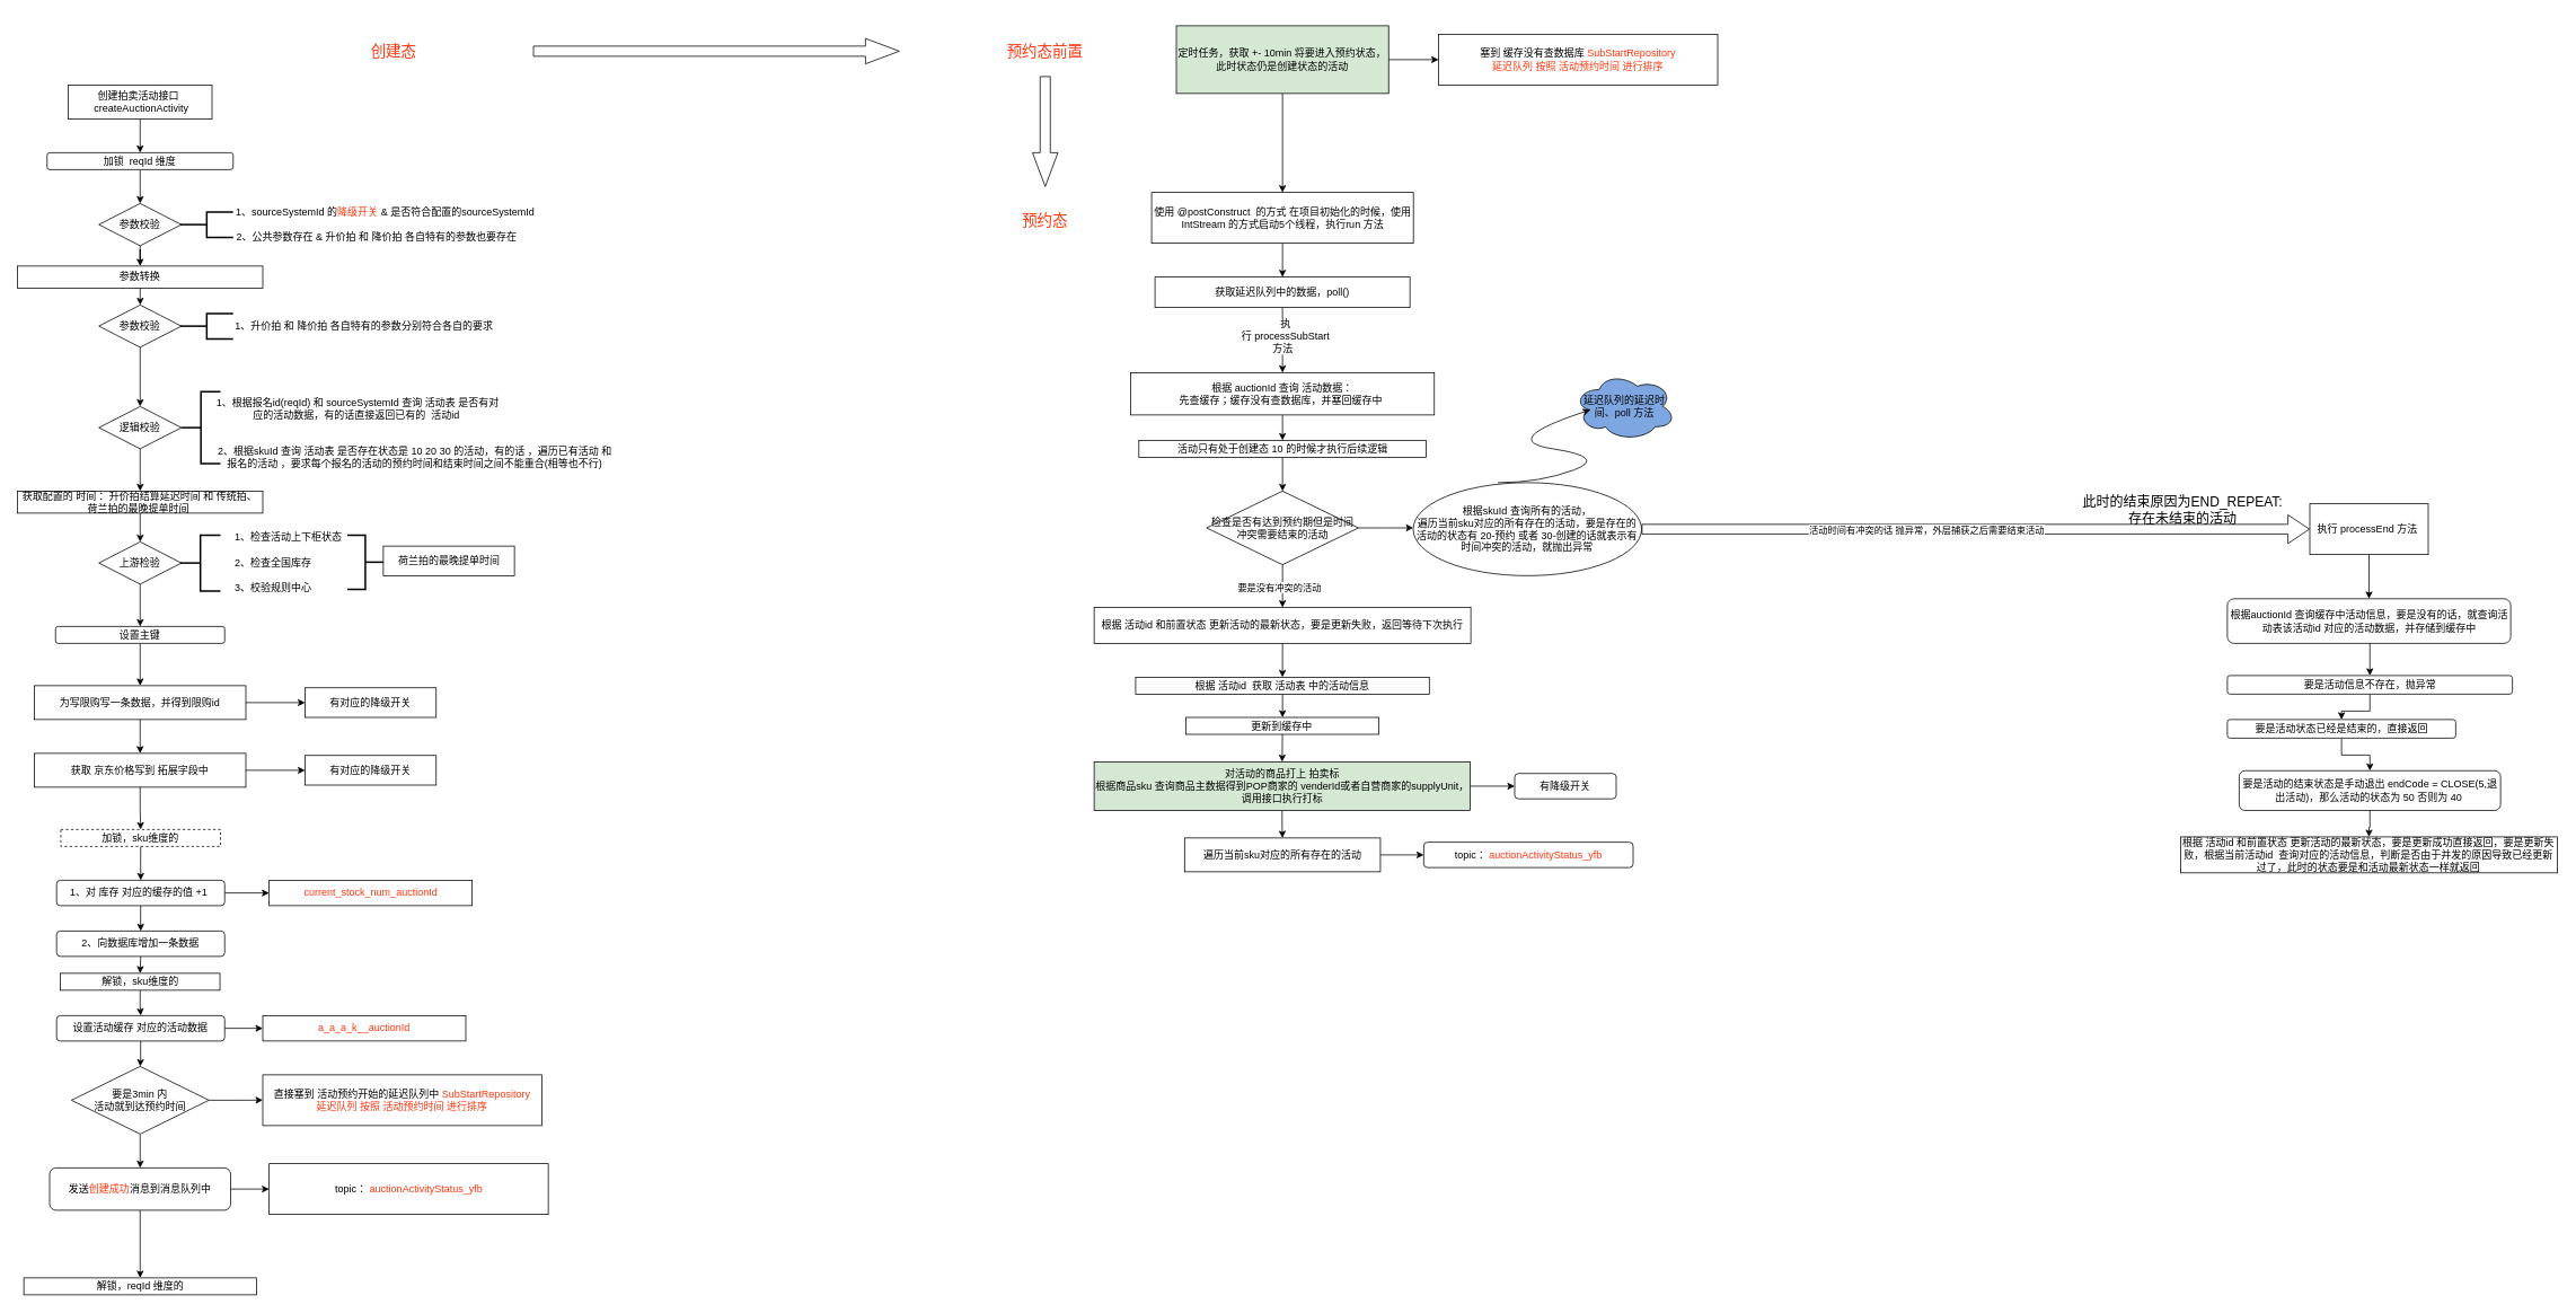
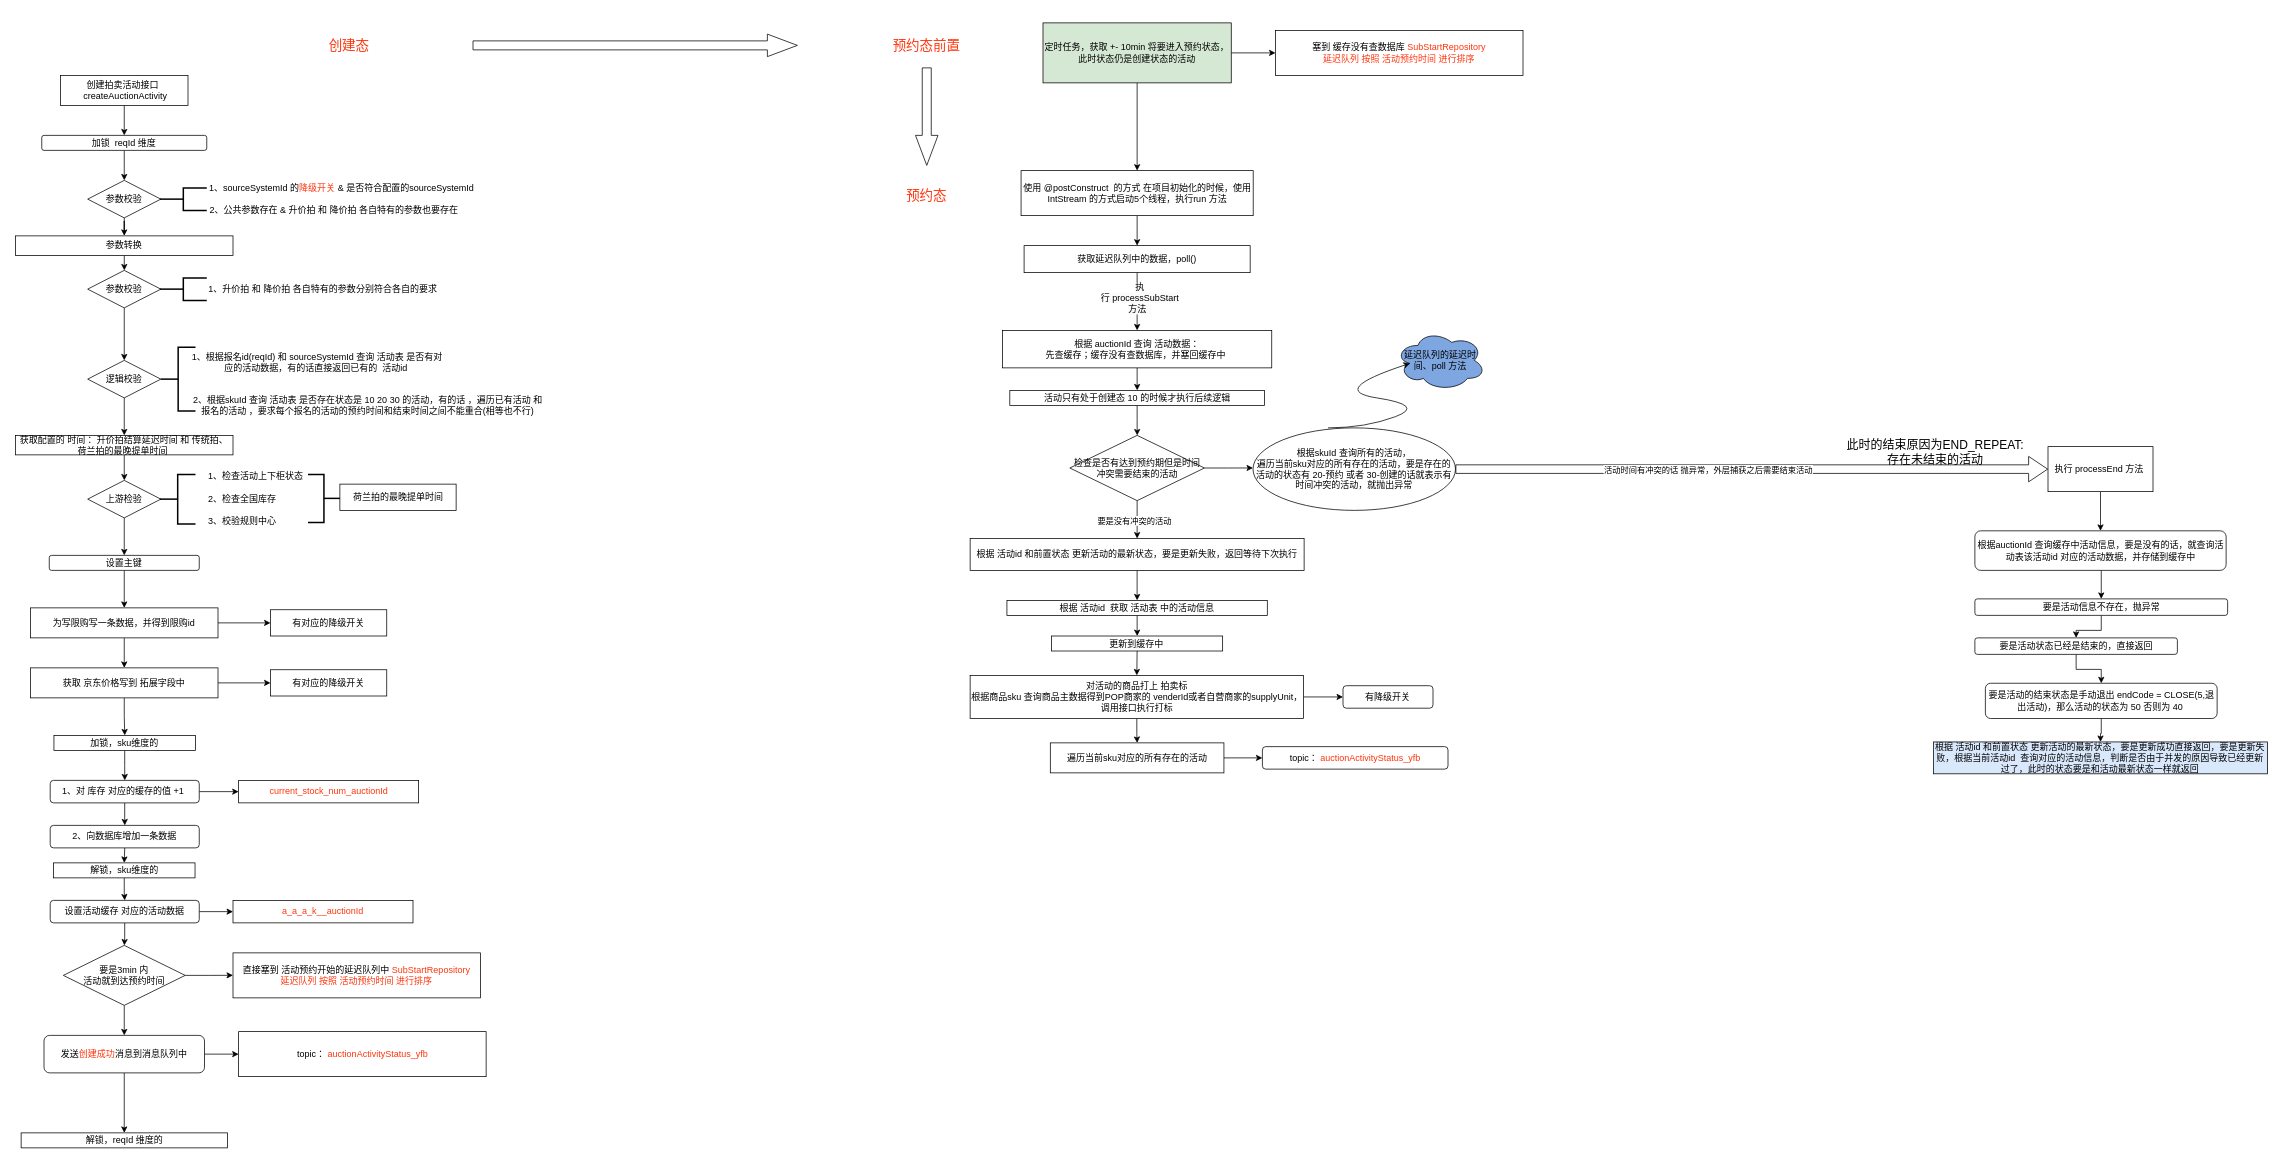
- <mxCell id="98" value="对活动的商品打上 拍卖标&lt;div&gt;根据商品sku 查询商品主数据得到POP商家的 venderId或者自营商家的supplyUnit，调用接口执行打标&lt;/div&gt;" style="rounded=0;whiteSpace=wrap;html=1;fillColor=#d5e8d4;" parent="1" vertex="1"><mxGeometry x="1292.84" y="900" width="444.5" height="57.5" as="geometry" /></mxCell>
+ <mxCell id="98" value="对活动的商品打上 拍卖标&lt;div&gt;根据商品sku 查询商品主数据得到POP商家的 venderId或者自营商家的supplyUnit，调用接口执行打标&lt;/div&gt;" style="rounded=0;whiteSpace=wrap;html=1;" parent="1" vertex="1"><mxGeometry x="1292.84" y="900" width="444.5" height="57.5" as="geometry" /></mxCell>
- <mxCell id="43" value="加锁，sku维度的" style="rounded=0;whiteSpace=wrap;html=1;dashed=1;" parent="1" vertex="1"><mxGeometry x="71.25" y="980" width="188.75" height="20" as="geometry" /></mxCell>
+ <mxCell id="43" value="加锁，sku维度的" style="rounded=0;whiteSpace=wrap;html=1;" parent="1" vertex="1"><mxGeometry x="71.25" y="980" width="188.75" height="20" as="geometry" /></mxCell>
- <mxCell id="116" value="根据 活动id 和前置状态 更新活动的最新状态，要是更新成功直接返回，要是更新失败，根据当前活动id&amp;nbsp; 查询对应的活动信息，判断是否由于并发的原因导致已经更新过了，此时的状态要是和活动最新状态一样就返回" style="rounded=0;whiteSpace=wrap;html=1;" vertex="1" parent="1"><mxGeometry x="2577.34" y="988.75" width="445.31" height="42.5" as="geometry" /></mxCell>
+ <mxCell id="116" value="根据 活动id 和前置状态 更新活动的最新状态，要是更新成功直接返回，要是更新失败，根据当前活动id&amp;nbsp; 查询对应的活动信息，判断是否由于并发的原因导致已经更新过了，此时的状态要是和活动最新状态一样就返回" style="rounded=0;whiteSpace=wrap;html=1;fillColor=#dae8fc;" vertex="1" parent="1"><mxGeometry x="2577.34" y="988.75" width="445.31" height="42.5" as="geometry" /></mxCell>
